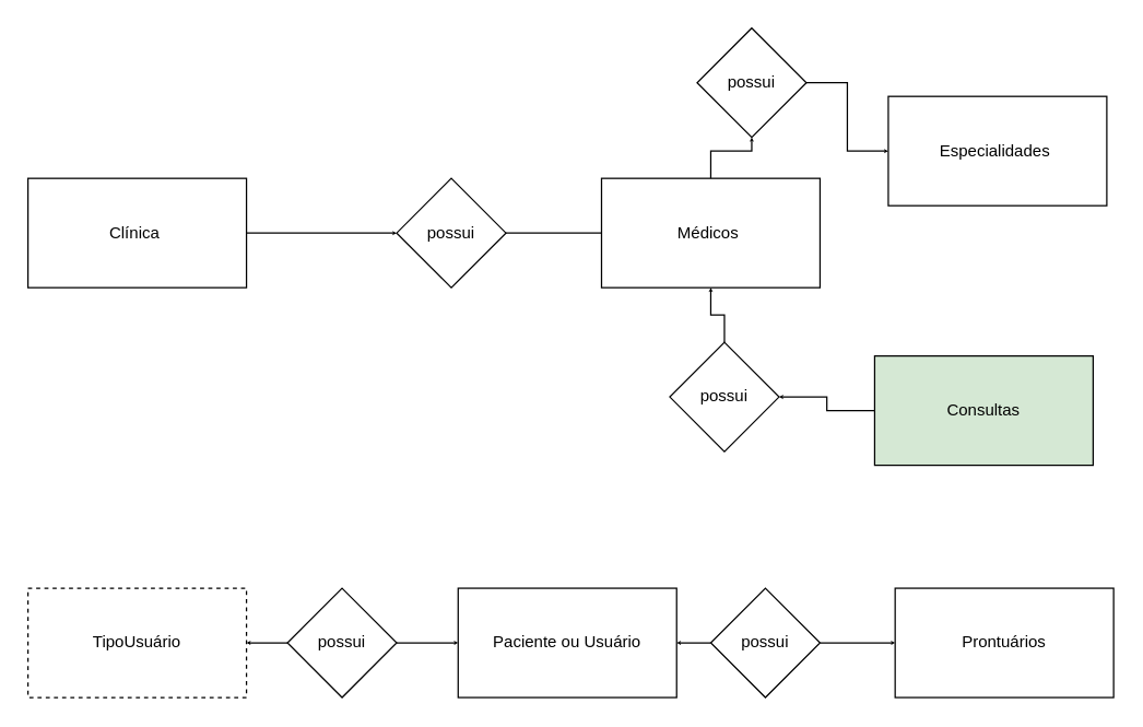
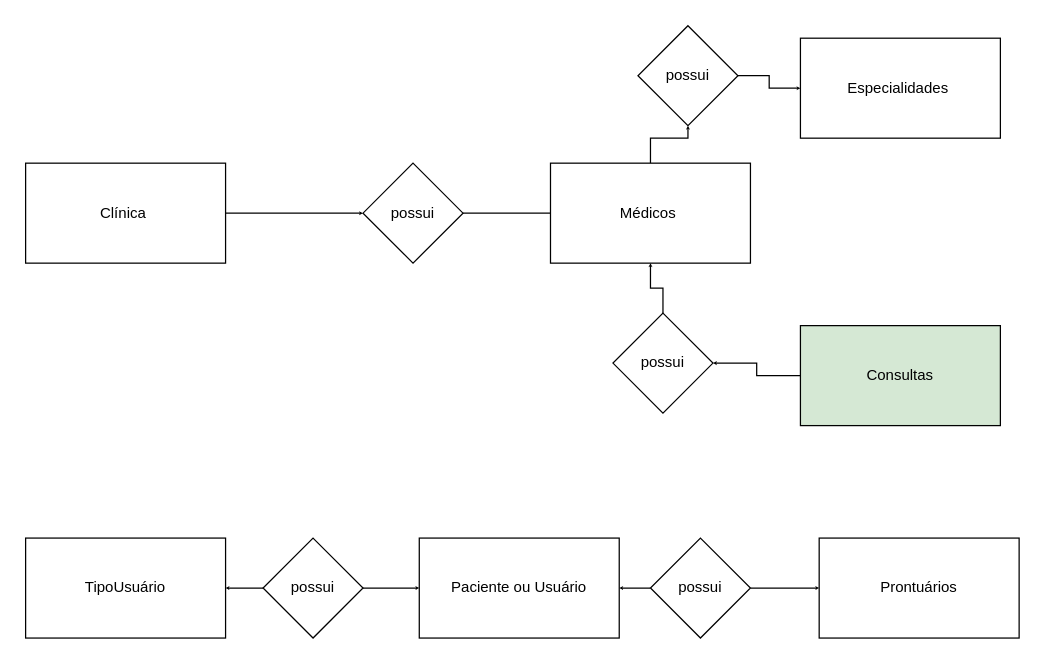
- <mxCell id="8" value="Especialidades&amp;nbsp;" style="rounded=0;whiteSpace=wrap;html=1;" vertex="1" parent="1"><mxGeometry x="650" y="70" width="160" height="80" as="geometry" /></mxCell>
+ <mxCell id="8" value="Especialidades&amp;nbsp;" style="rounded=0;whiteSpace=wrap;html=1;" vertex="1" parent="1"><mxGeometry x="640" width="160" height="80" as="geometry" y="30" /></mxCell>
- <mxCell id="20" value="TipoUsuário" style="rounded=0;whiteSpace=wrap;html=1;dashed=1;" vertex="1" parent="1"><mxGeometry x="20" y="430" width="160" height="80" as="geometry" /></mxCell>
+ <mxCell id="20" value="TipoUsuário" style="rounded=0;whiteSpace=wrap;html=1;" vertex="1" parent="1"><mxGeometry x="20" y="430" width="160" height="80" as="geometry" /></mxCell>
